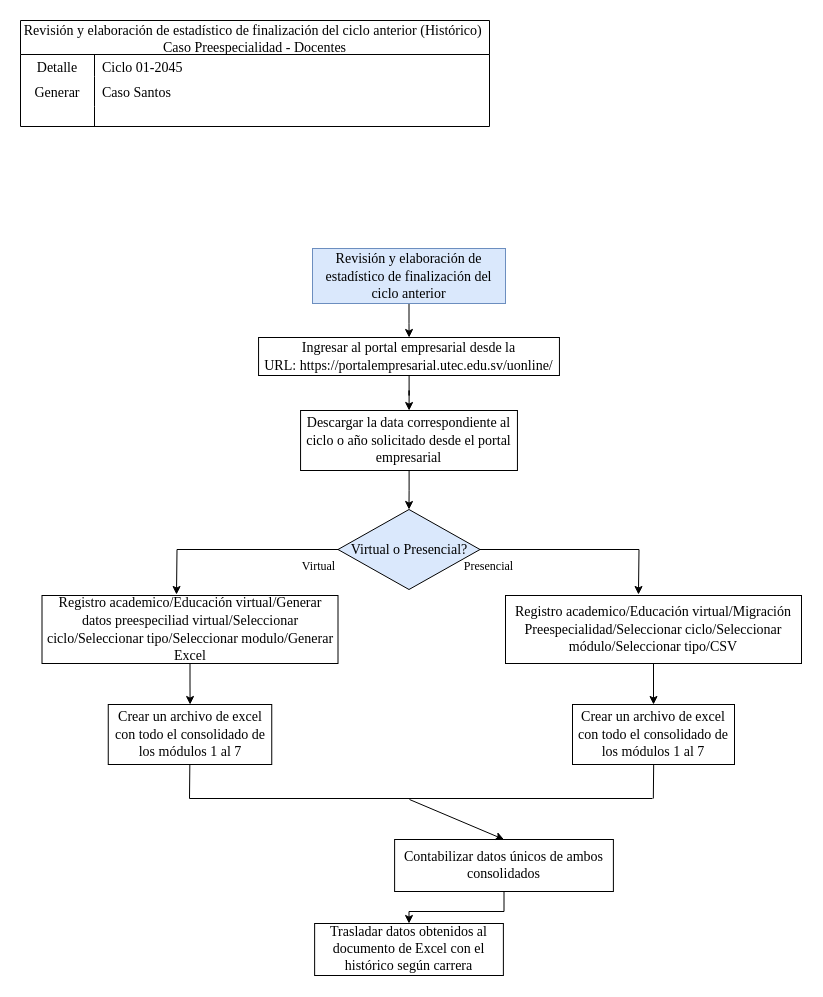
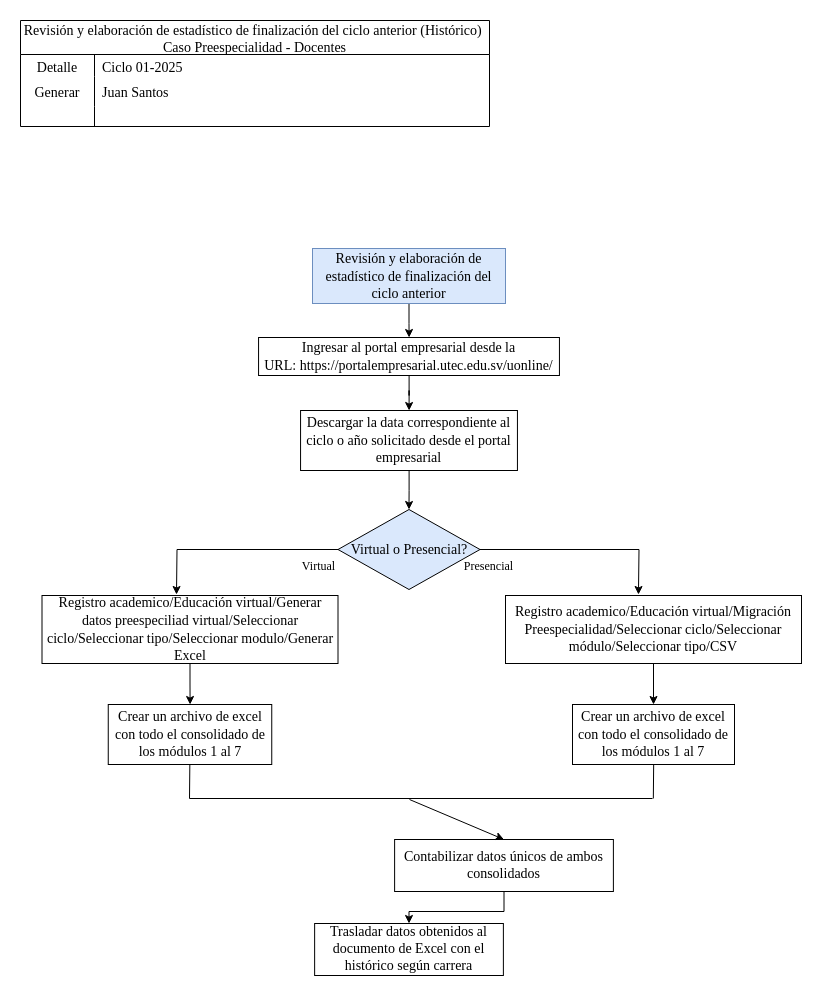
- <mxCell id="6" value="&lt;font style=&quot;font-size: 14px;&quot;&gt;Ciclo 01-2045&lt;/font&gt;" style="shape=partialRectangle;html=1;whiteSpace=wrap;connectable=0;fillColor=none;top=0;left=0;bottom=0;right=0;align=left;spacingLeft=6;overflow=hidden;strokeColor=inherit;fontSize=16;fontFamily=Times New Roman;" vertex="1" parent="4"><mxGeometry x="74" width="395" height="22" as="geometry"><mxRectangle width="395" height="22" as="alternateBounds" /></mxGeometry></mxCell>
+ <mxCell id="6" value="&lt;font style=&quot;font-size: 14px;&quot;&gt;Ciclo 01-2025&lt;/font&gt;" style="shape=partialRectangle;html=1;whiteSpace=wrap;connectable=0;fillColor=none;top=0;left=0;bottom=0;right=0;align=left;spacingLeft=6;overflow=hidden;strokeColor=inherit;fontSize=16;fontFamily=Times New Roman;" vertex="1" parent="4"><mxGeometry x="74" width="395" height="22" as="geometry"><mxRectangle width="395" height="22" as="alternateBounds" /></mxGeometry></mxCell>
- <mxCell id="9" value="&lt;font style=&quot;font-size: 14px;&quot;&gt;Caso Santos&lt;/font&gt;" style="shape=partialRectangle;html=1;whiteSpace=wrap;connectable=0;fillColor=none;top=0;left=0;bottom=0;right=0;align=left;spacingLeft=6;overflow=hidden;strokeColor=inherit;fontSize=16;fontFamily=Times New Roman;" vertex="1" parent="7"><mxGeometry x="74" width="395" height="30" as="geometry"><mxRectangle width="395" height="30" as="alternateBounds" /></mxGeometry></mxCell>
+ <mxCell id="9" value="&lt;font style=&quot;font-size: 14px;&quot;&gt;Juan Santos&lt;/font&gt;" style="shape=partialRectangle;html=1;whiteSpace=wrap;connectable=0;fillColor=none;top=0;left=0;bottom=0;right=0;align=left;spacingLeft=6;overflow=hidden;strokeColor=inherit;fontSize=16;fontFamily=Times New Roman;" vertex="1" parent="7"><mxGeometry x="74" width="395" height="30" as="geometry"><mxRectangle width="395" height="30" as="alternateBounds" /></mxGeometry></mxCell>
